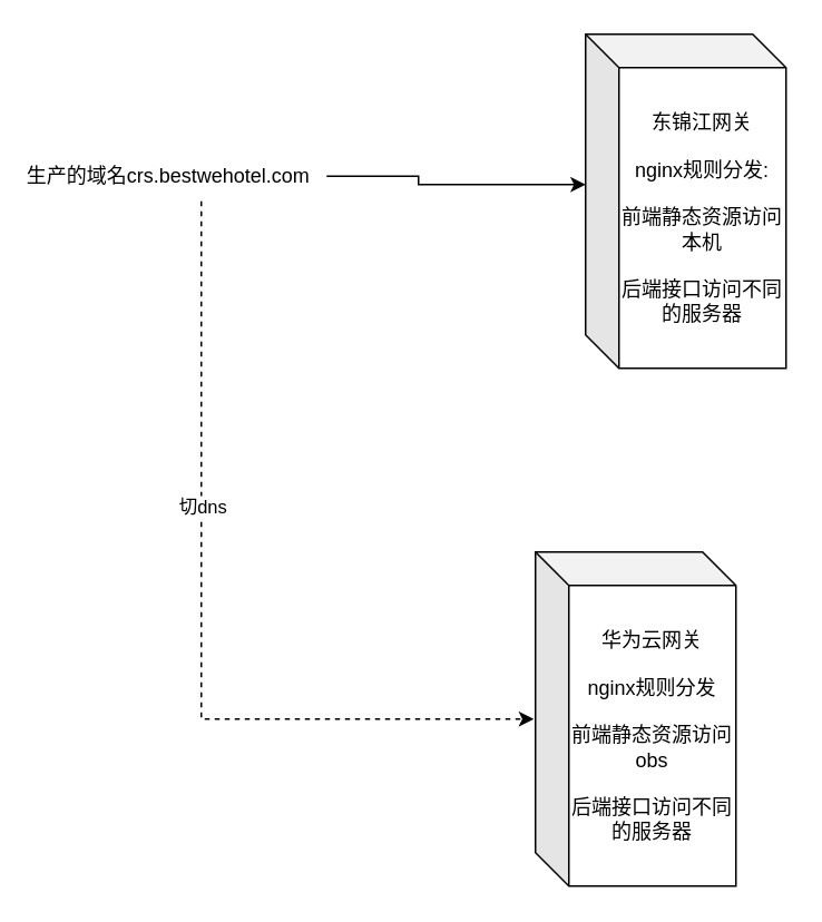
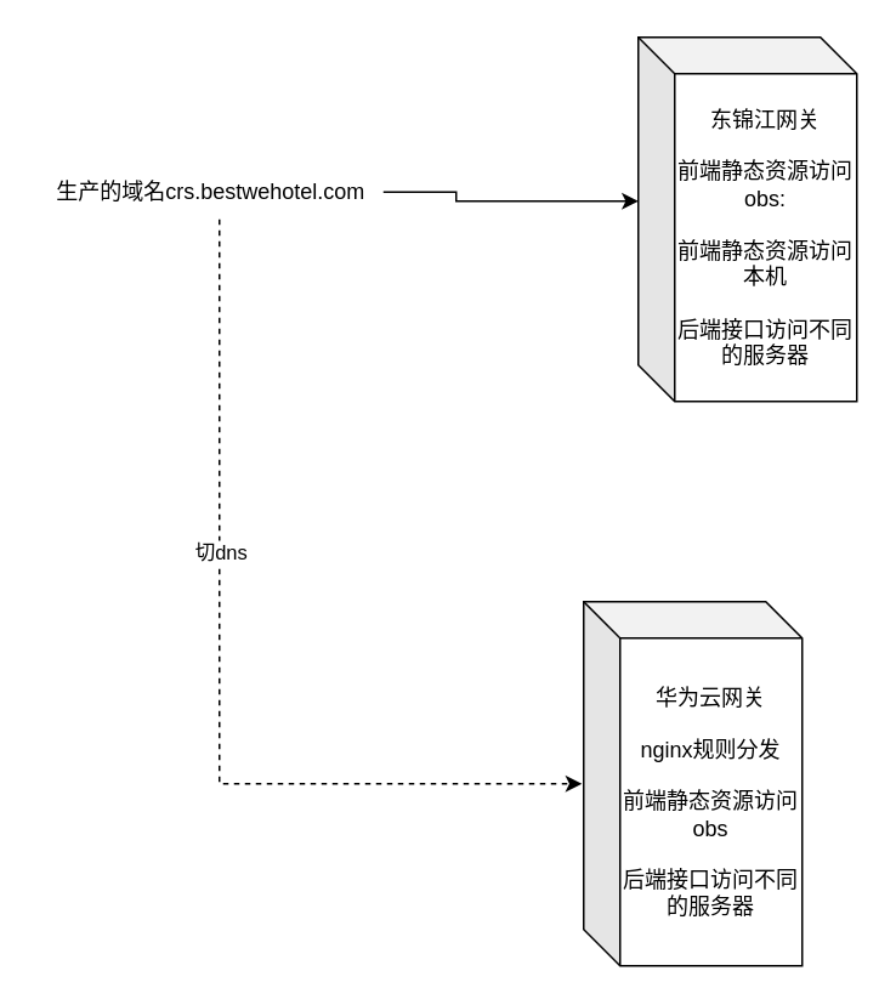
- <mxCell id="6" value="生产的域名crs.bestwehotel.com" style="text;html=1;align=center;verticalAlign=middle;resizable=0;points=[];autosize=1;strokeColor=none;fillColor=none;" vertex="1" parent="1"><mxGeometry x="5" y="90" width="190" height="30" as="geometry" /></mxCell>
+ <mxCell id="6" value="生产的域名crs.bestwehotel.com" style="text;html=1;align=center;verticalAlign=middle;resizable=0;points=[];autosize=1;strokeColor=none;fillColor=none;" vertex="1" parent="1"><mxGeometry x="20" y="90" width="190" height="30" as="geometry" /></mxCell>
- <mxCell id="2" value="东锦江网关&lt;br&gt;&lt;br&gt;nginx规则分发:&lt;br&gt;&lt;br&gt;前端静态资源访问本机&lt;br&gt;&lt;br&gt;后端接口访问不同的服务器" style="shape=cube;whiteSpace=wrap;html=1;boundedLbl=1;backgroundOutline=1;darkOpacity=0.05;darkOpacity2=0.1;" vertex="1" parent="1"><mxGeometry x="350" y="20" width="120" height="200" as="geometry" /></mxCell>
+ <mxCell id="2" value="东锦江网关&lt;br&gt;&lt;br&gt;前端静态资源访问obs:&lt;br&gt;&lt;br&gt;前端静态资源访问本机&lt;br&gt;&lt;br&gt;后端接口访问不同的服务器" style="shape=cube;whiteSpace=wrap;html=1;boundedLbl=1;backgroundOutline=1;darkOpacity=0.05;darkOpacity2=0.1;" vertex="1" parent="1"><mxGeometry x="350" y="20" width="120" height="200" as="geometry" /></mxCell>
